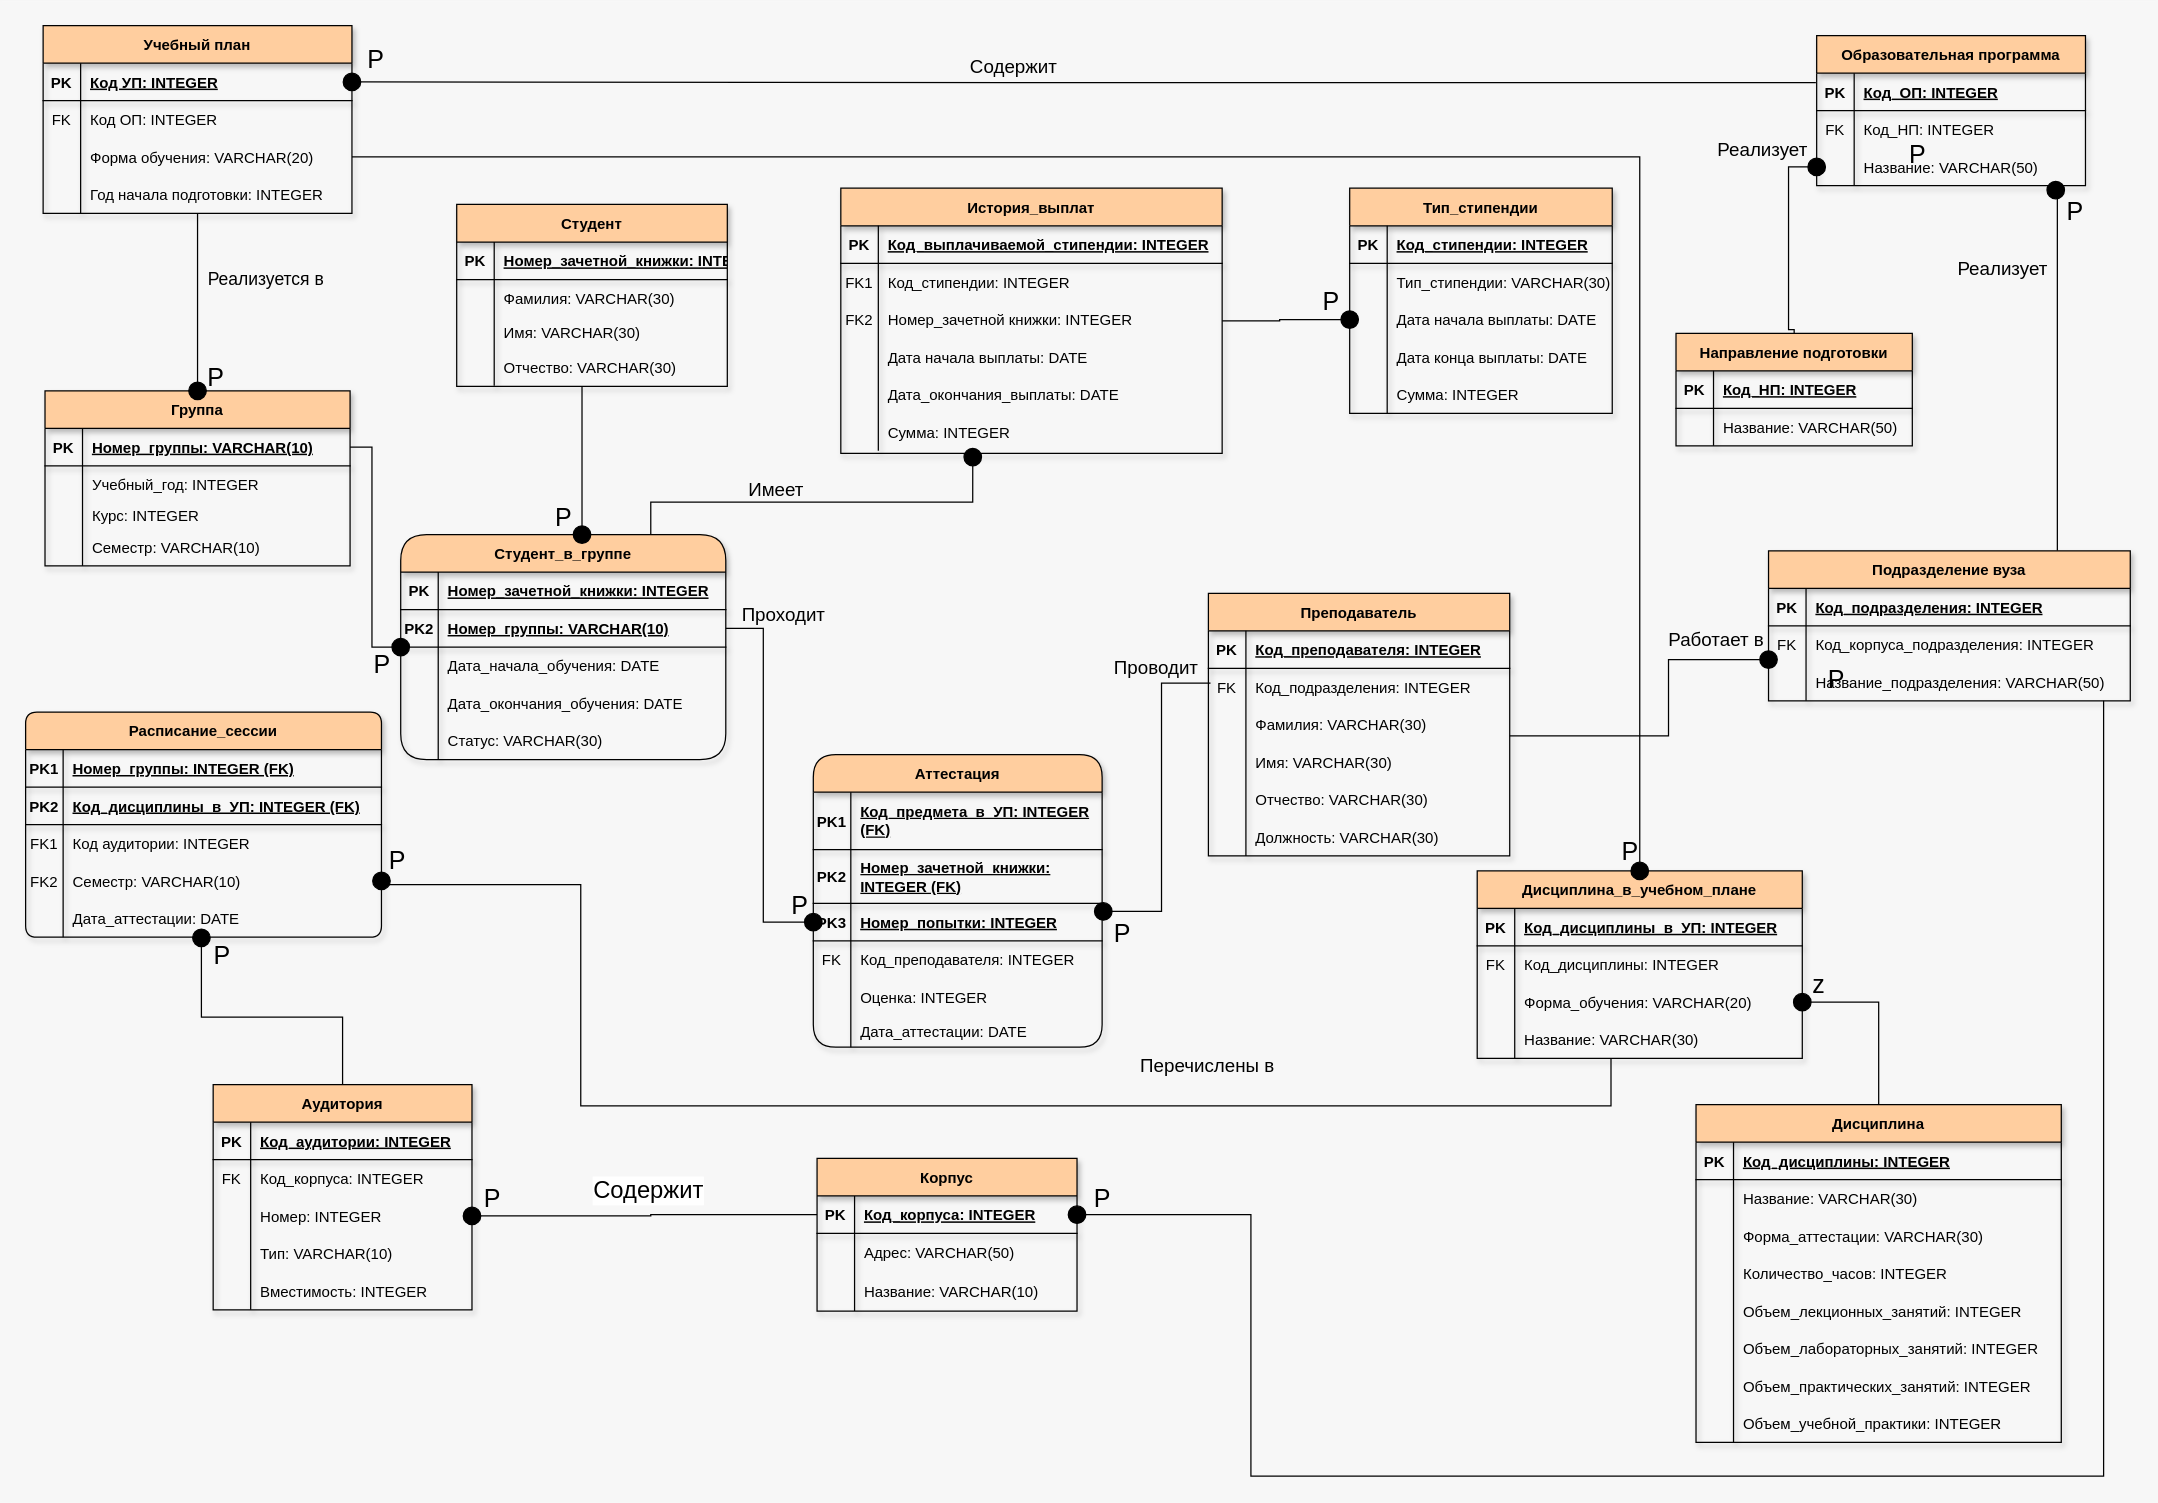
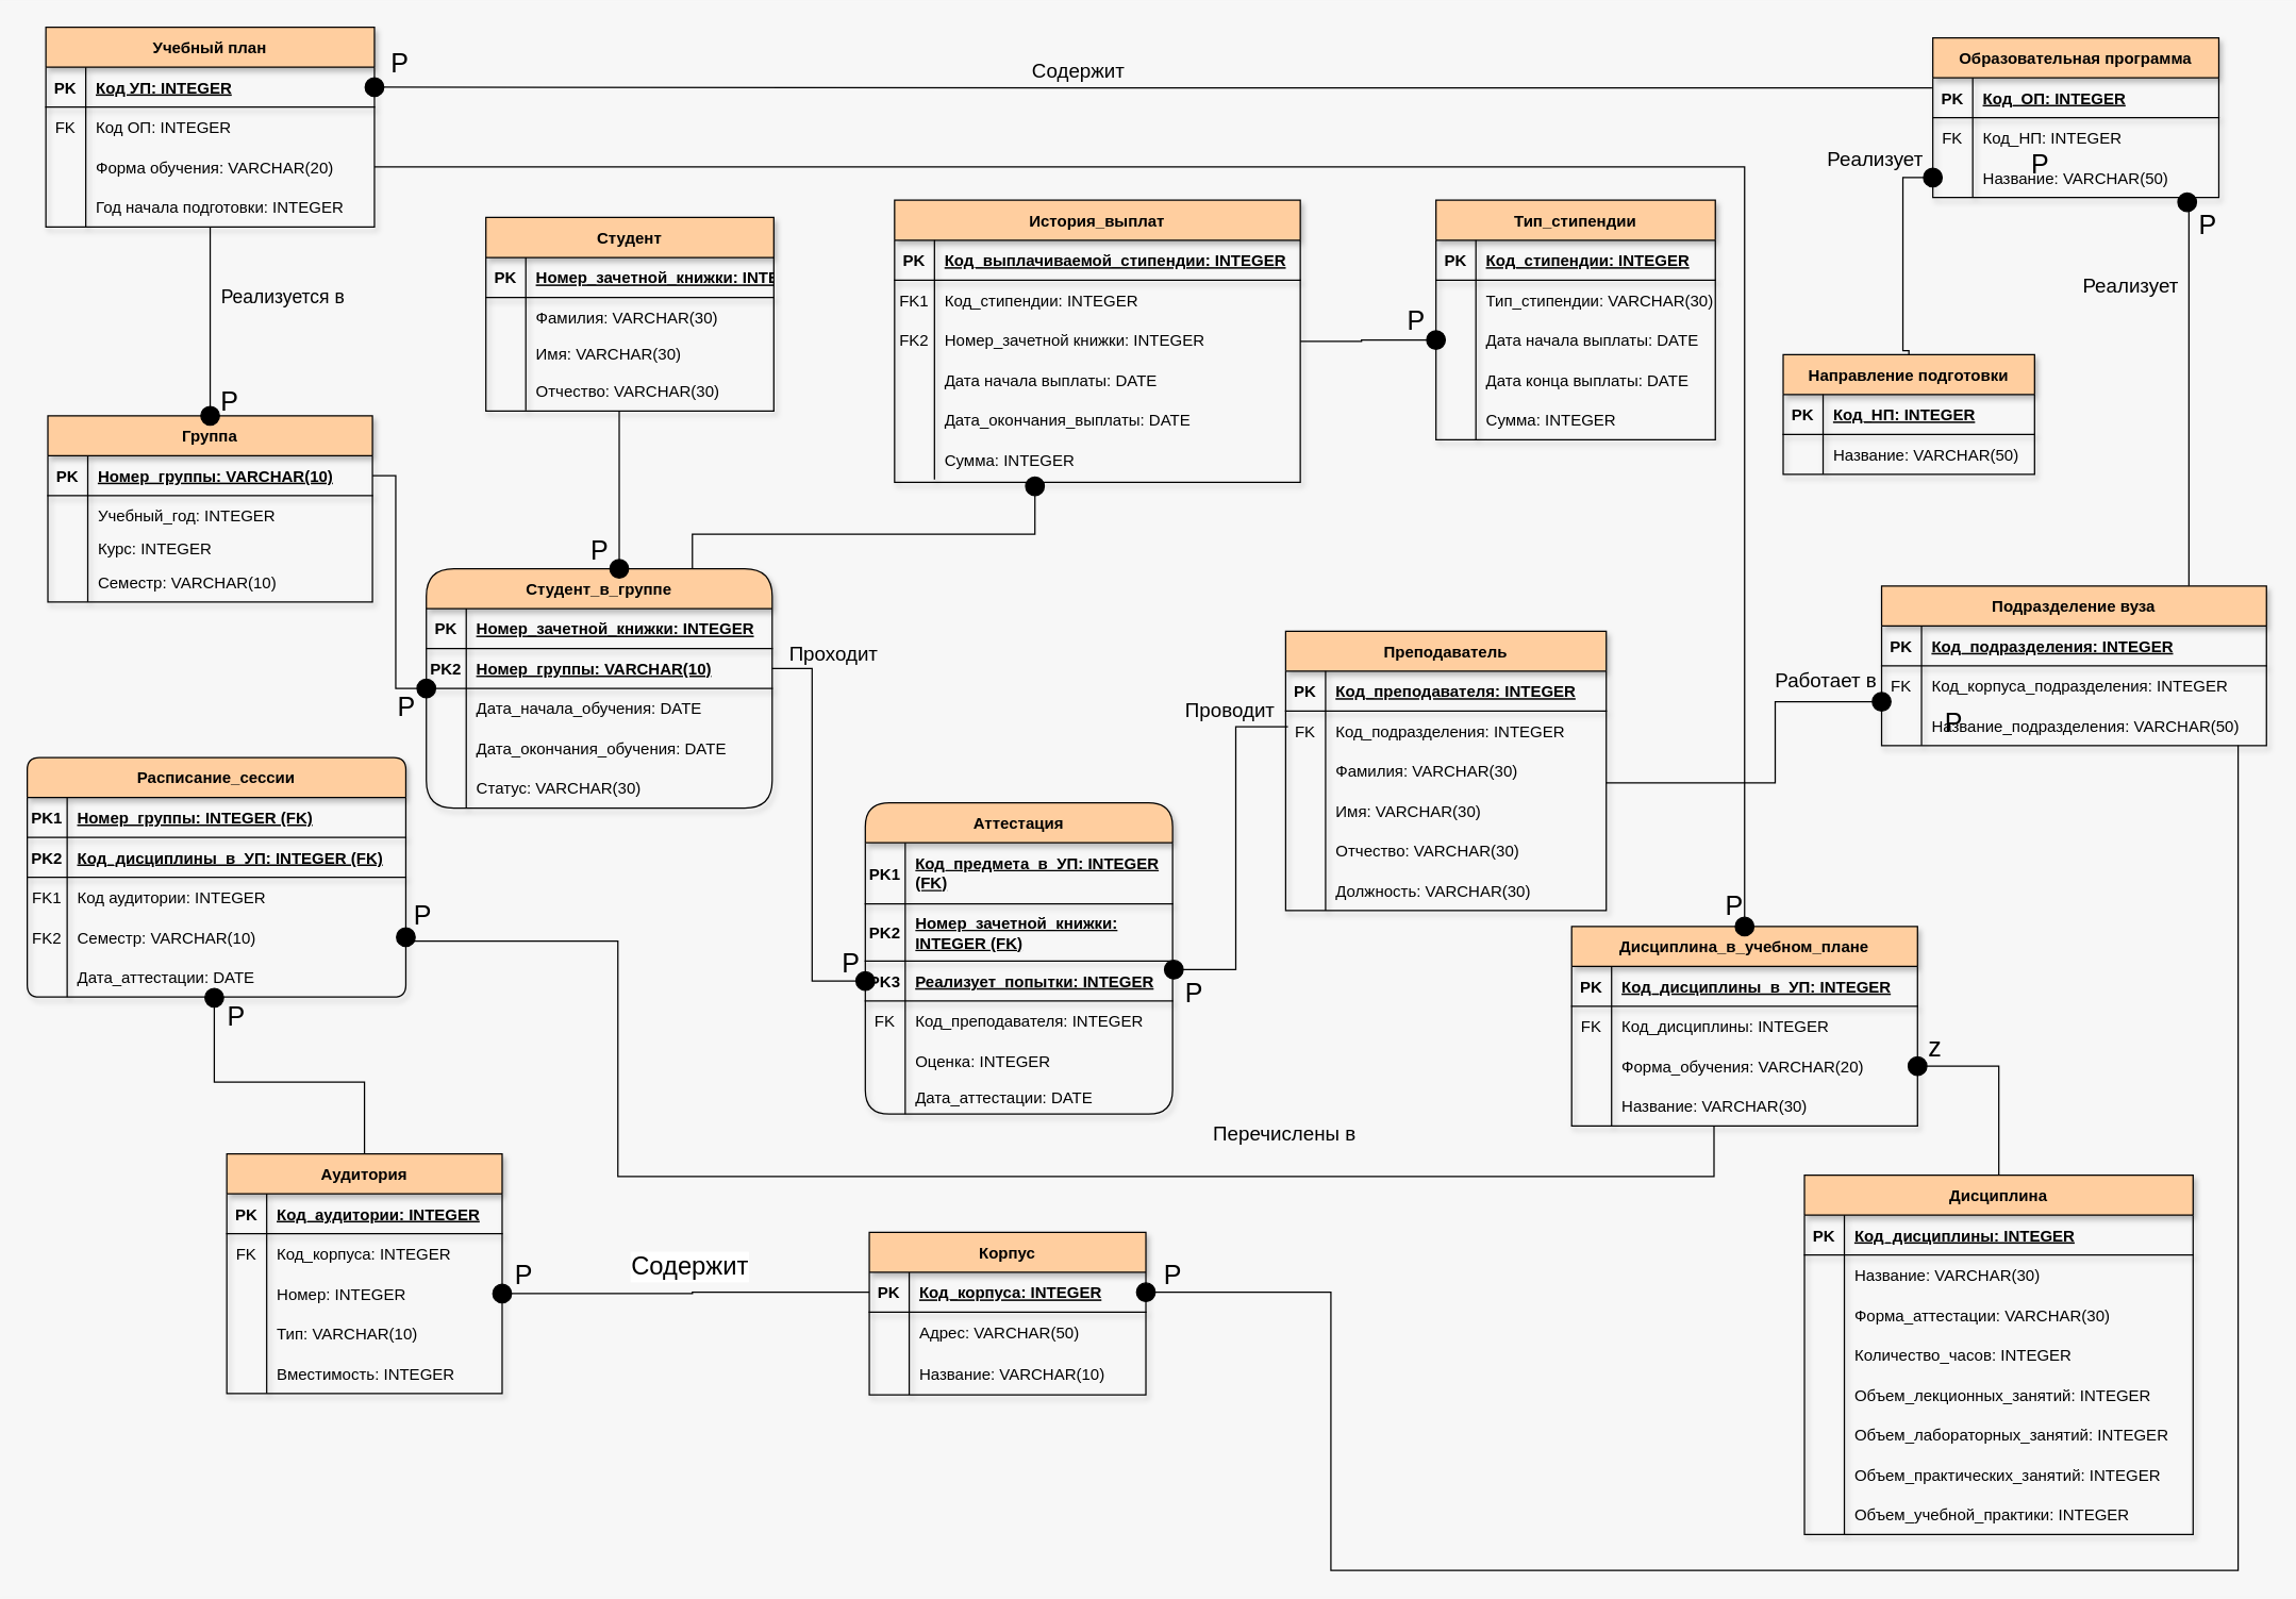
- <mxCell id="268" value="Имеет" style="text;html=1;align=center;verticalAlign=middle;resizable=0;points=[];autosize=1;strokeColor=none;fillColor=none;fontSize=15;" vertex="1" parent="1"><mxGeometry x="588.5" y="376" width="62" height="30" as="geometry" /></mxCell>
- <mxCell id="144" value="Номер_попытки: INTEGER" style="shape=partialRectangle;connectable=0;fillColor=none;top=0;left=0;bottom=0;right=0;align=left;spacingLeft=6;fontStyle=5;overflow=hidden;rounded=0;shadow=1;fillStyle=auto;strokeColor=default;fontFamily=Helvetica;fontSize=12;fontColor=default;startSize=30;" vertex="1" parent="142"><mxGeometry x="30" width="201" height="30" as="geometry"><mxRectangle width="201" height="30" as="alternateBounds" /></mxGeometry></mxCell>
+ <mxCell id="144" value="Реализует_попытки: INTEGER" style="shape=partialRectangle;connectable=0;fillColor=none;top=0;left=0;bottom=0;right=0;align=left;spacingLeft=6;fontStyle=5;overflow=hidden;rounded=0;shadow=1;fillStyle=auto;strokeColor=default;fontFamily=Helvetica;fontSize=12;fontColor=default;startSize=30;" vertex="1" parent="142"><mxGeometry x="30" width="201" height="30" as="geometry"><mxRectangle width="201" height="30" as="alternateBounds" /></mxGeometry></mxCell>
